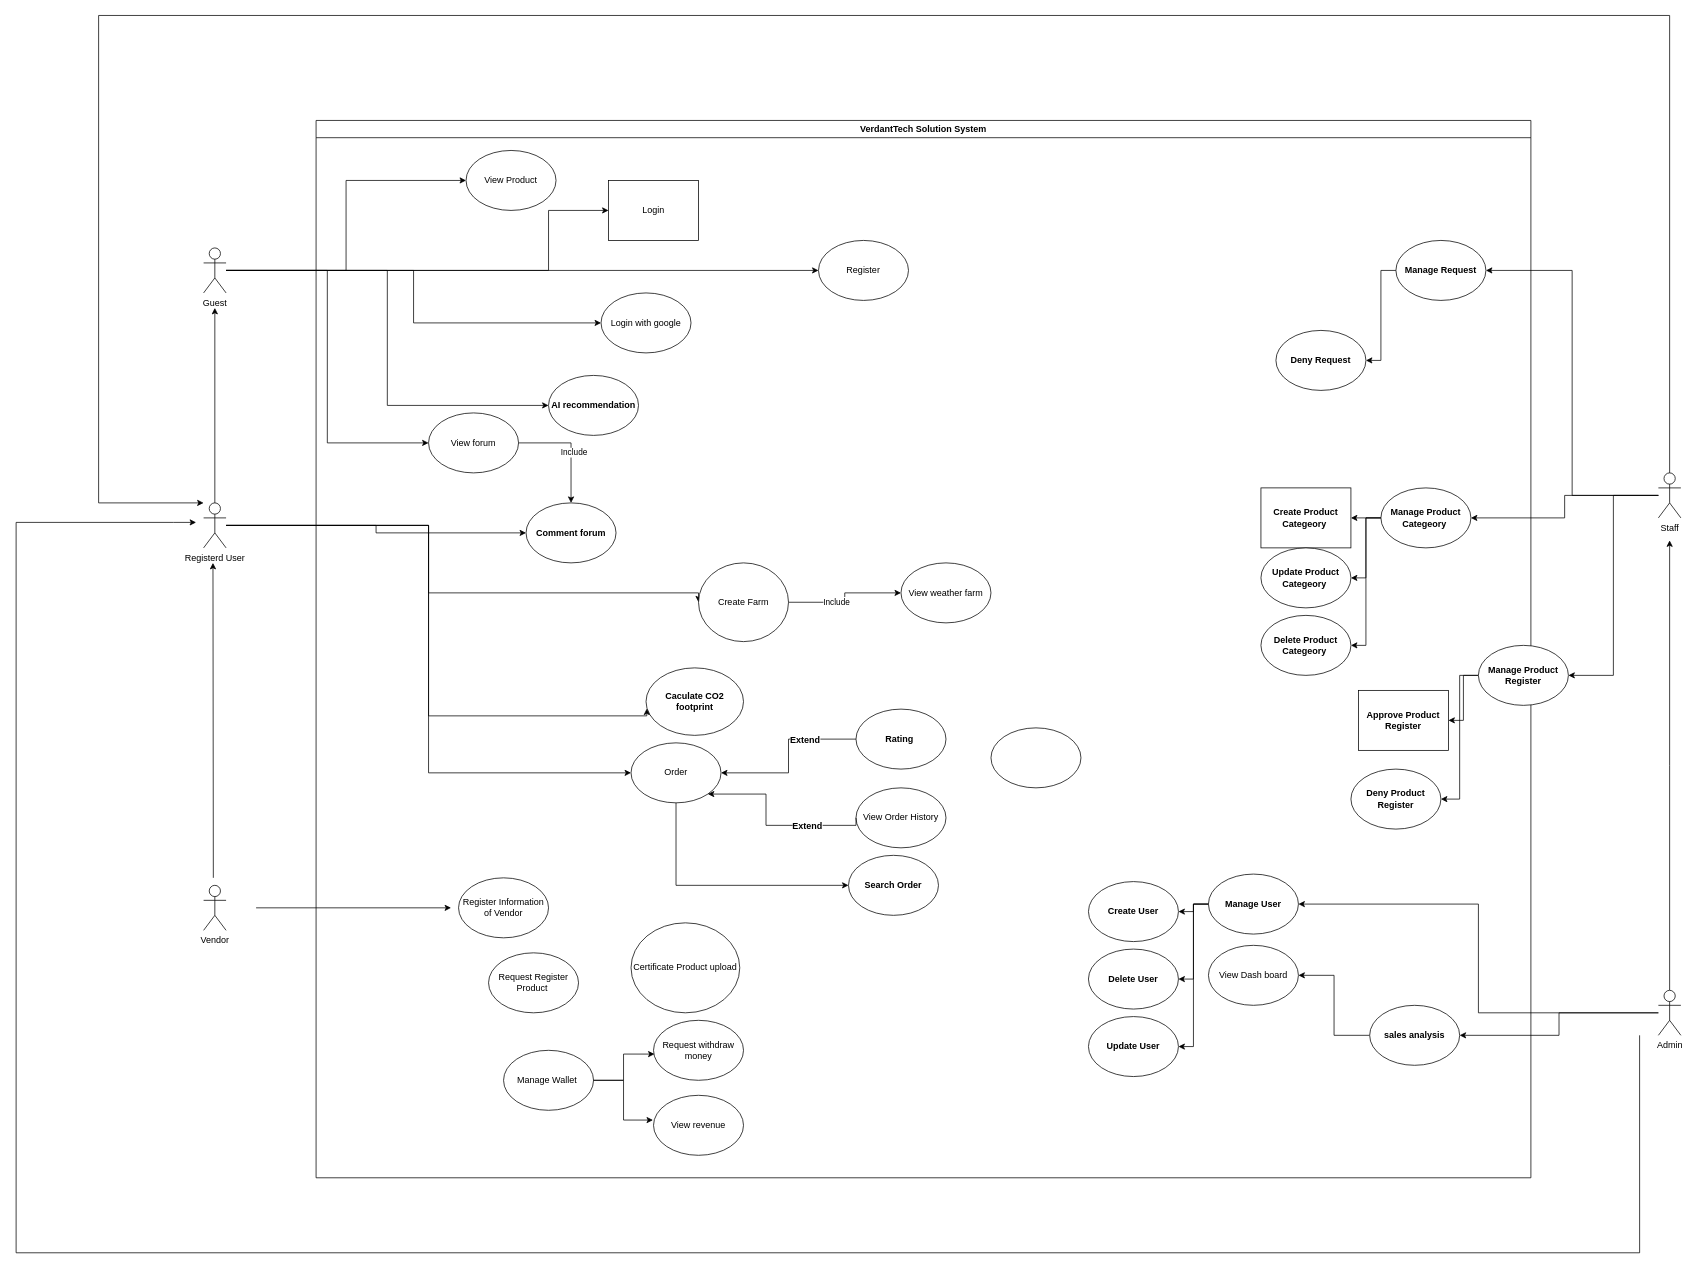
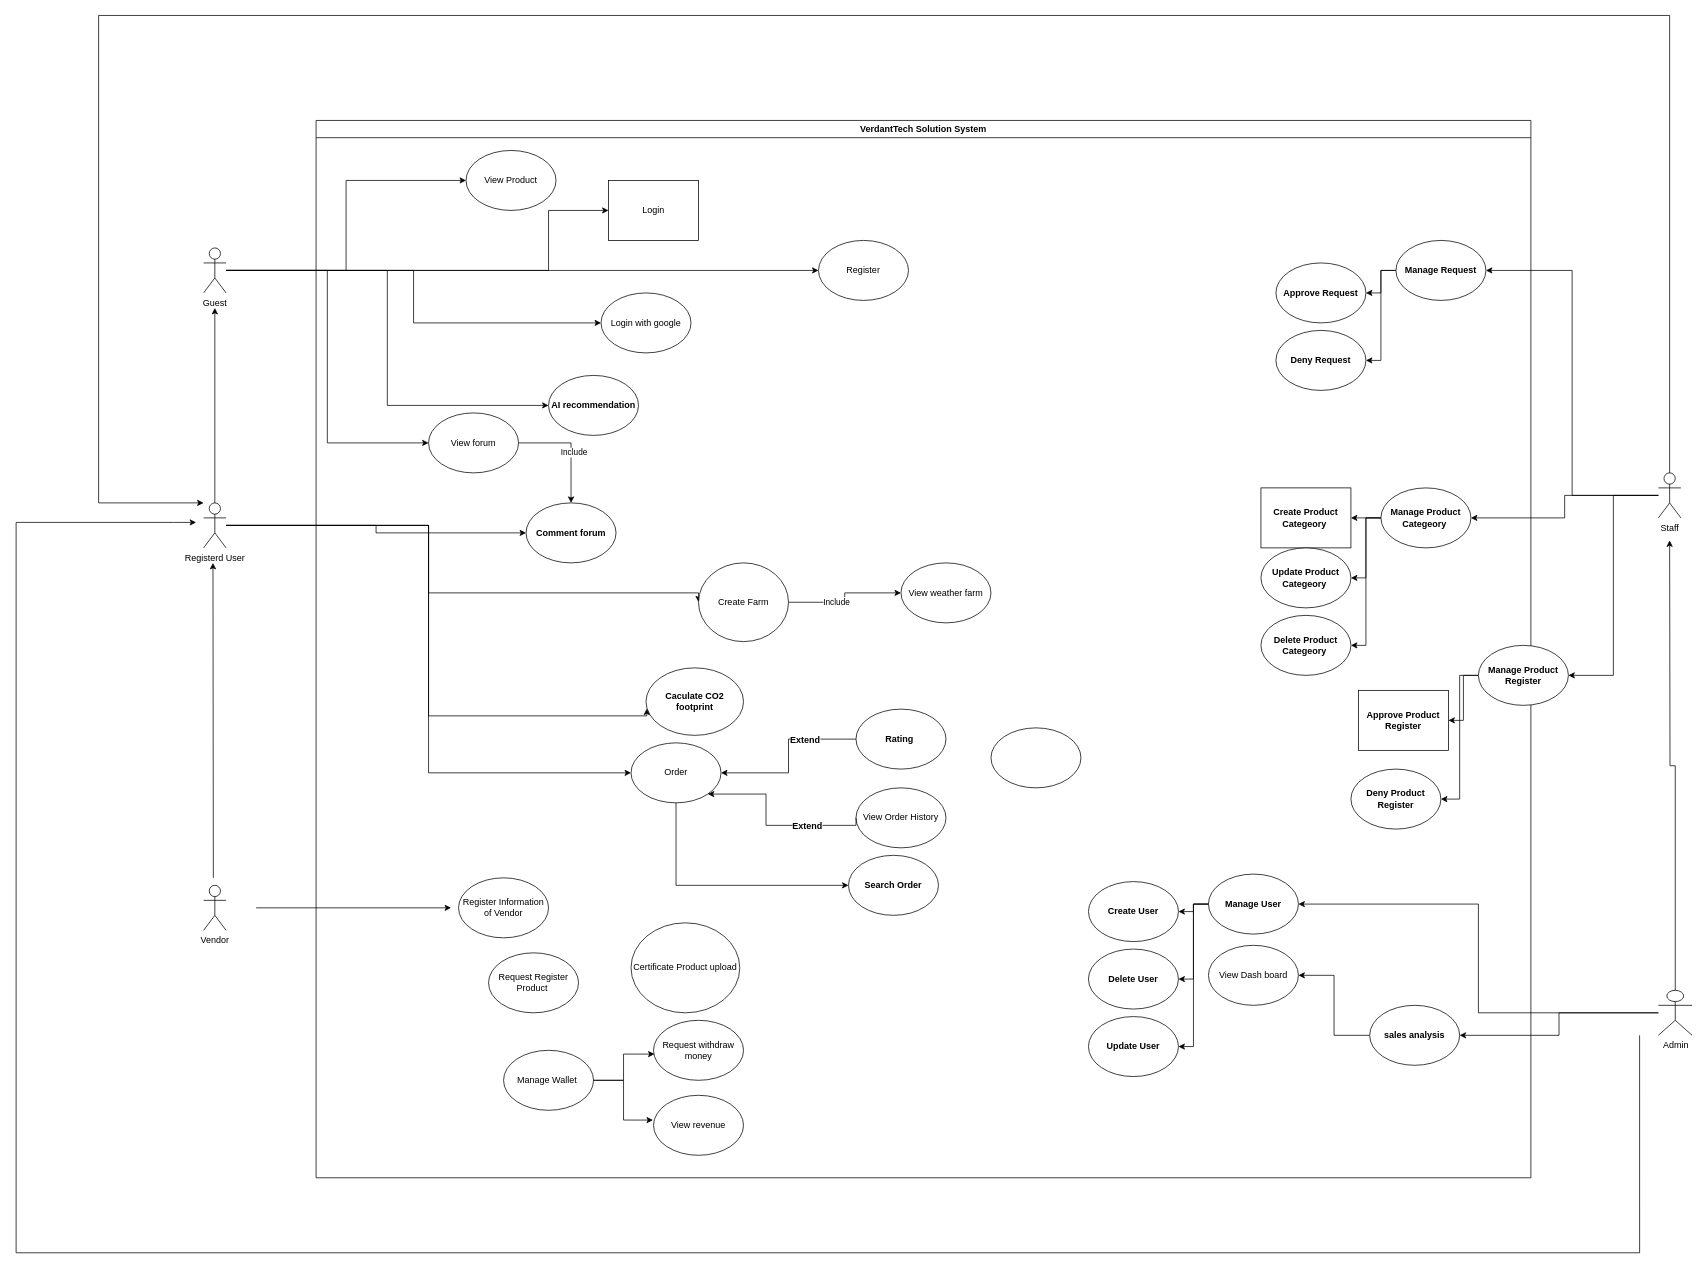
+ <mxCell id="64" value="Approve Request" style="ellipse;whiteSpace=wrap;html=1;strokeColor=default;align=center;verticalAlign=middle;fontFamily=Helvetica;fontSize=12;fontColor=default;fontStyle=1;fillColor=default;" parent="17" vertex="1"><mxGeometry x="1280" y="190" width="120" height="80" as="geometry" /></mxCell>
+ <mxCell id="34" style="edgeStyle=orthogonalEdgeStyle;rounded=0;orthogonalLoop=1;jettySize=auto;html=1;entryX=1;entryY=0.5;entryDx=0;entryDy=0;fontFamily=Helvetica;fontSize=12;fontColor=default;fontStyle=1;" parent="17" source="36" target="64" edge="1"><mxGeometry relative="1" as="geometry" /></mxCell>
- <mxCell id="16" value="Admin" style="shape=umlActor;verticalLabelPosition=bottom;verticalAlign=top;html=1;outlineConnect=0;" parent="1" vertex="1"><mxGeometry x="2211" y="1320" width="30" height="60" as="geometry" /></mxCell>
+ <mxCell id="16" value="Admin" style="shape=umlActor;verticalLabelPosition=bottom;verticalAlign=top;html=1;outlineConnect=0;" parent="1" vertex="1"><mxGeometry x="2211" y="1320" width="45" height="60" as="geometry" /></mxCell>
